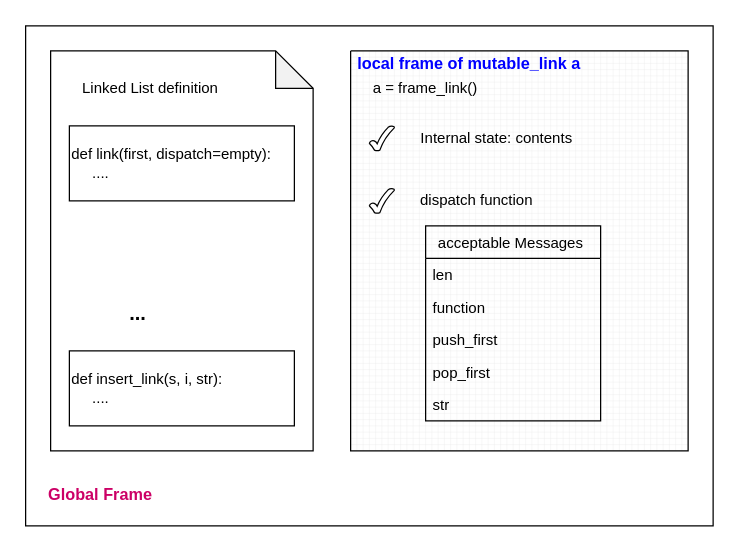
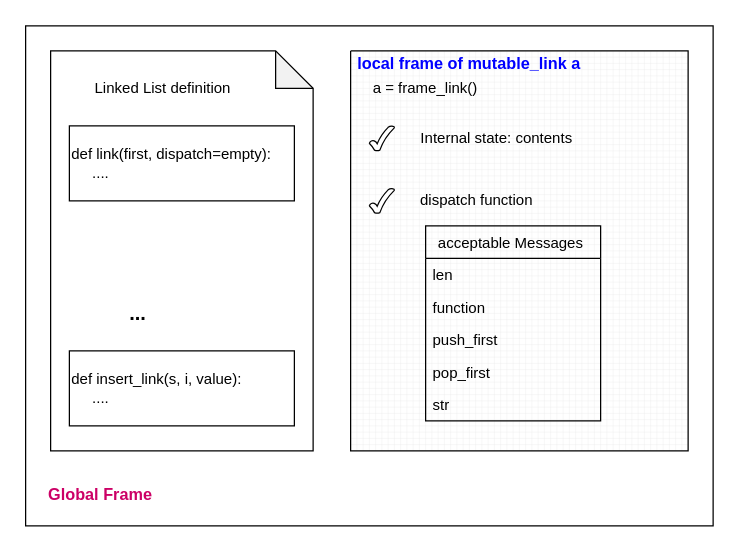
- <mxCell id="5" value="Linked List definition" style="text;html=1;strokeColor=none;fillColor=none;align=center;verticalAlign=middle;whiteSpace=wrap;rounded=0;" vertex="1" parent="1"><mxGeometry x="50" y="60" width="140" height="20" as="geometry" /></mxCell>
+ <mxCell id="5" value="Linked List definition" style="text;html=1;strokeColor=none;fillColor=none;align=center;verticalAlign=middle;whiteSpace=wrap;rounded=0;" vertex="1" parent="1"><mxGeometry x="60" y="60" width="140" height="20" as="geometry" /></mxCell>
- <mxCell id="6" value="def insert_link(s, i, str):&lt;br&gt;&amp;nbsp; &amp;nbsp; &amp;nbsp;...." style="text;html=1;fillColor=none;align=left;verticalAlign=middle;whiteSpace=wrap;rounded=0;strokeColor=#000000;" vertex="1" parent="1"><mxGeometry x="55" y="280" width="180" height="60" as="geometry" /></mxCell>
+ <mxCell id="6" value="def insert_link(s, i, value):&lt;br&gt;&amp;nbsp; &amp;nbsp; &amp;nbsp;...." style="text;html=1;fillColor=none;align=left;verticalAlign=middle;whiteSpace=wrap;rounded=0;strokeColor=#000000;" vertex="1" parent="1"><mxGeometry x="55" y="280" width="180" height="60" as="geometry" /></mxCell>
